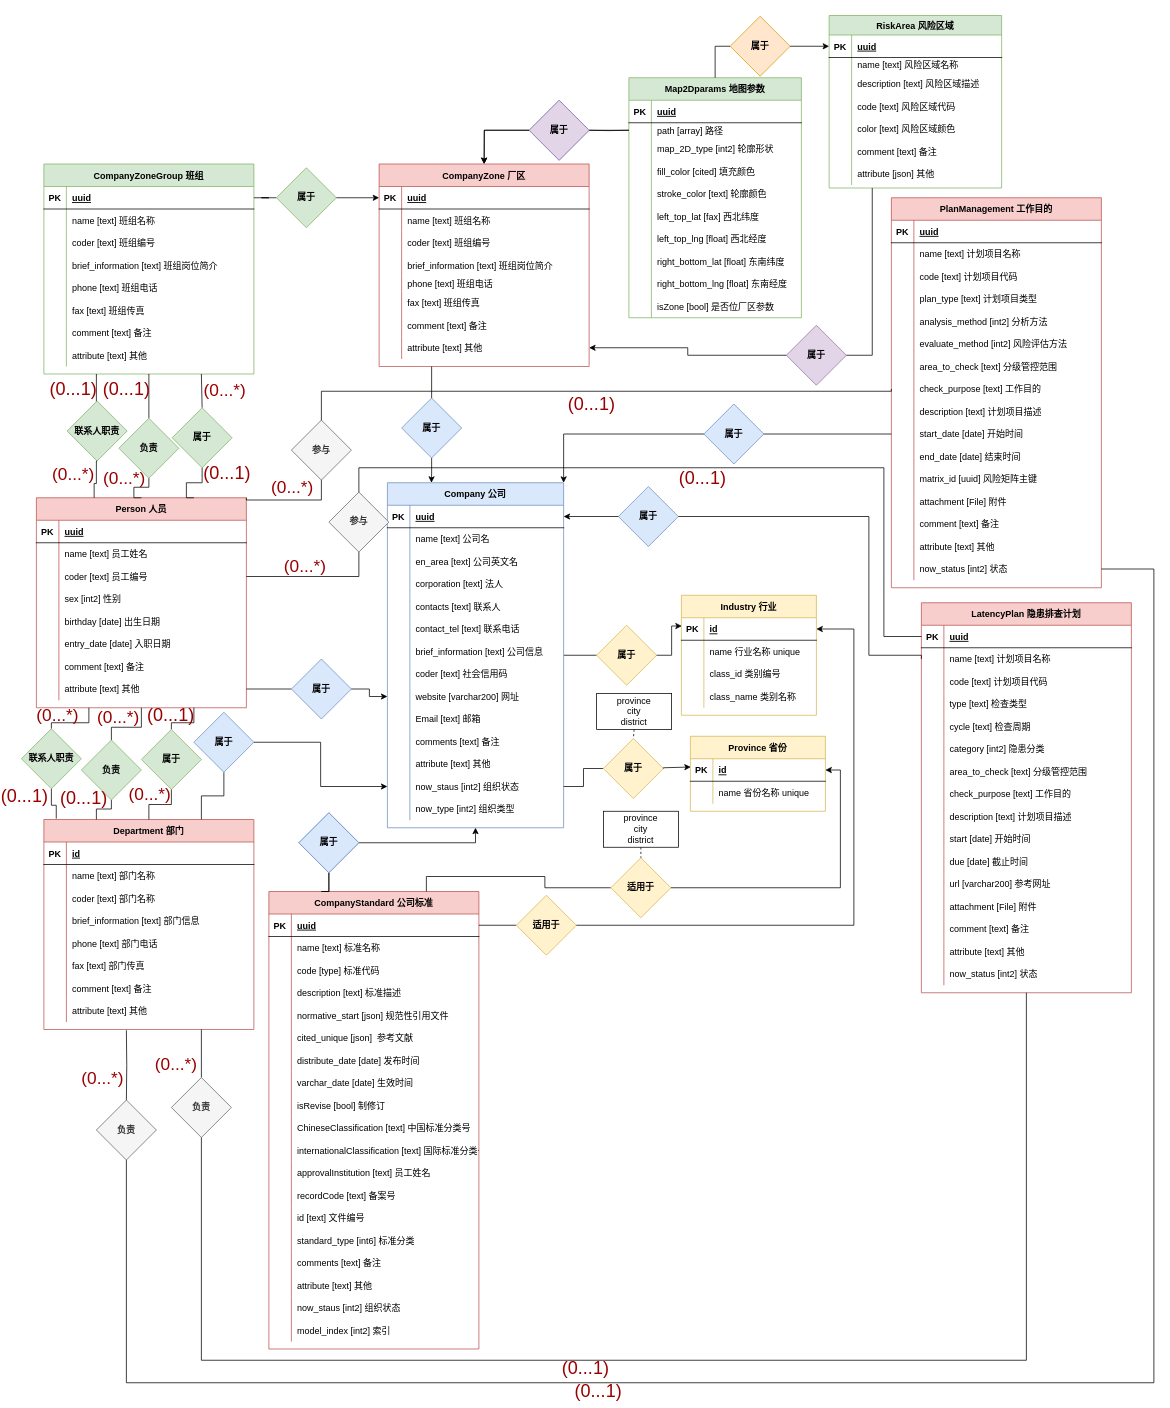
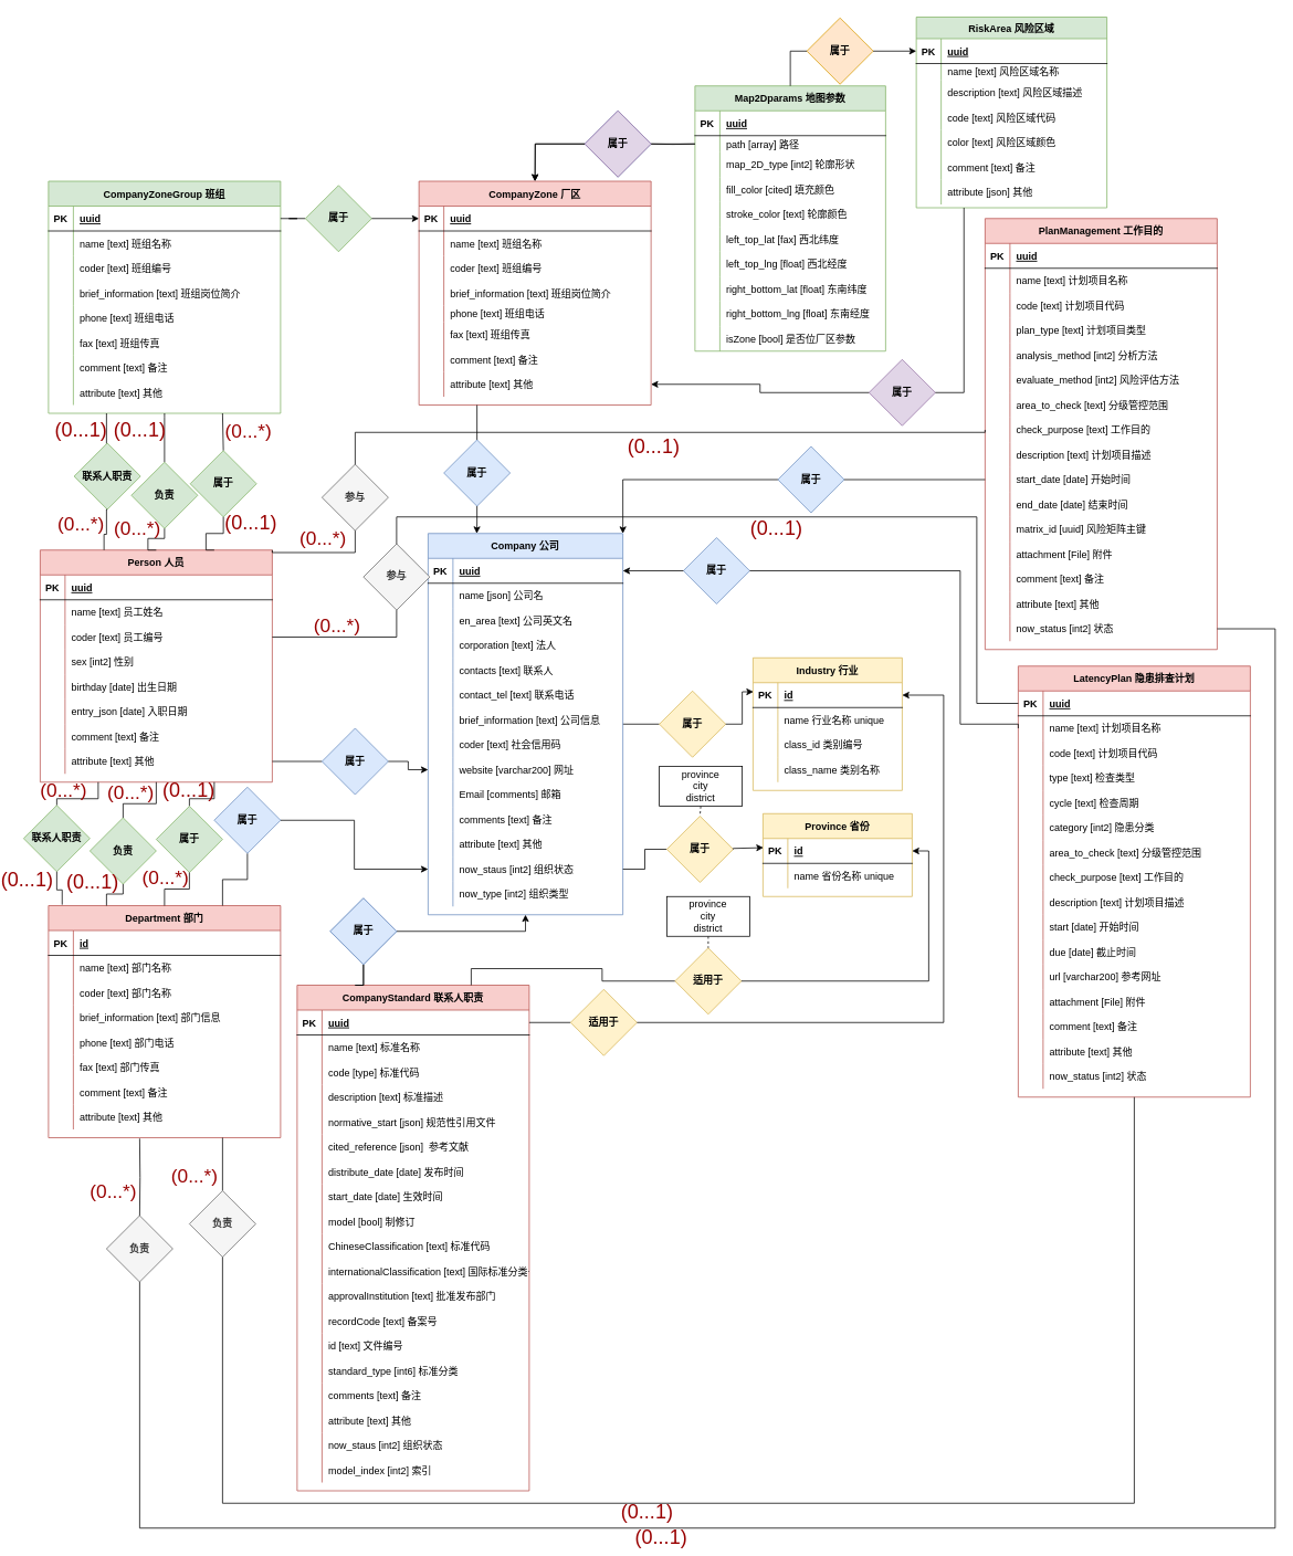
- <mxCell id="9" value="name [text] 公司名" style="shape=partialRectangle;connectable=0;fillColor=none;top=0;left=0;bottom=0;right=0;align=left;spacingLeft=6;overflow=hidden;" parent="7" vertex="1"><mxGeometry x="30" width="205" height="30" as="geometry"><mxRectangle width="205" height="30" as="alternateBounds" /></mxGeometry></mxCell>
+ <mxCell id="9" value="name [json] 公司名" style="shape=partialRectangle;connectable=0;fillColor=none;top=0;left=0;bottom=0;right=0;align=left;spacingLeft=6;overflow=hidden;" parent="7" vertex="1"><mxGeometry x="30" width="205" height="30" as="geometry"><mxRectangle width="205" height="30" as="alternateBounds" /></mxGeometry></mxCell>
- <mxCell id="190" value="entry_date [date] 入职日期" style="shape=partialRectangle;connectable=0;fillColor=none;top=0;left=0;bottom=0;right=0;align=left;spacingLeft=6;overflow=hidden;" parent="188" vertex="1"><mxGeometry x="30" width="250" height="30" as="geometry"><mxRectangle width="250" height="30" as="alternateBounds" /></mxGeometry></mxCell>
+ <mxCell id="190" value="entry_json [date] 入职日期" style="shape=partialRectangle;connectable=0;fillColor=none;top=0;left=0;bottom=0;right=0;align=left;spacingLeft=6;overflow=hidden;" parent="188" vertex="1"><mxGeometry x="30" width="250" height="30" as="geometry"><mxRectangle width="250" height="30" as="alternateBounds" /></mxGeometry></mxCell>
- <mxCell id="33" value="Email [text] 邮箱" style="shape=partialRectangle;connectable=0;fillColor=none;top=0;left=0;bottom=0;right=0;align=left;spacingLeft=6;overflow=hidden;" parent="31" vertex="1"><mxGeometry x="30" width="205" height="30" as="geometry"><mxRectangle width="205" height="30" as="alternateBounds" /></mxGeometry></mxCell>
+ <mxCell id="33" value="Email [comments] 邮箱" style="shape=partialRectangle;connectable=0;fillColor=none;top=0;left=0;bottom=0;right=0;align=left;spacingLeft=6;overflow=hidden;" parent="31" vertex="1"><mxGeometry x="30" width="205" height="30" as="geometry"><mxRectangle width="205" height="30" as="alternateBounds" /></mxGeometry></mxCell>
- <mxCell id="73" value="CompanyStandard 公司标准" style="shape=table;startSize=30;container=1;collapsible=1;childLayout=tableLayout;fixedRows=1;rowLines=0;fontStyle=1;align=center;resizeLast=1;fillColor=#f8cecc;strokeColor=#b85450;" parent="1" vertex="1"><mxGeometry x="350" y="1188" width="280" height="610" as="geometry"><mxRectangle x="585" y="220" width="80" height="30" as="alternateBounds" /></mxGeometry></mxCell>
+ <mxCell id="73" value="CompanyStandard 联系人职责" style="shape=table;startSize=30;container=1;collapsible=1;childLayout=tableLayout;fixedRows=1;rowLines=0;fontStyle=1;align=center;resizeLast=1;fillColor=#f8cecc;strokeColor=#b85450;" parent="1" vertex="1"><mxGeometry x="350" y="1188" width="280" height="610" as="geometry"><mxRectangle x="585" y="220" width="80" height="30" as="alternateBounds" /></mxGeometry></mxCell>
- <mxCell id="91" value="cited_unique [json]  参考文献" style="shape=partialRectangle;connectable=0;fillColor=none;top=0;left=0;bottom=0;right=0;align=left;spacingLeft=6;overflow=hidden;" parent="89" vertex="1"><mxGeometry x="30" width="250" height="30" as="geometry"><mxRectangle width="250" height="30" as="alternateBounds" /></mxGeometry></mxCell>
+ <mxCell id="91" value="cited_reference [json]  参考文献" style="shape=partialRectangle;connectable=0;fillColor=none;top=0;left=0;bottom=0;right=0;align=left;spacingLeft=6;overflow=hidden;" parent="89" vertex="1"><mxGeometry x="30" width="250" height="30" as="geometry"><mxRectangle width="250" height="30" as="alternateBounds" /></mxGeometry></mxCell>
- <mxCell id="97" value="varchar_date [date] 生效时间" style="shape=partialRectangle;connectable=0;fillColor=none;top=0;left=0;bottom=0;right=0;align=left;spacingLeft=6;overflow=hidden;" parent="95" vertex="1"><mxGeometry x="30" width="250" height="30" as="geometry"><mxRectangle width="250" height="30" as="alternateBounds" /></mxGeometry></mxCell>
+ <mxCell id="97" value="start_date [date] 生效时间" style="shape=partialRectangle;connectable=0;fillColor=none;top=0;left=0;bottom=0;right=0;align=left;spacingLeft=6;overflow=hidden;" parent="95" vertex="1"><mxGeometry x="30" width="250" height="30" as="geometry"><mxRectangle width="250" height="30" as="alternateBounds" /></mxGeometry></mxCell>
- <mxCell id="100" value="isRevise [bool] 制修订" style="shape=partialRectangle;connectable=0;fillColor=none;top=0;left=0;bottom=0;right=0;align=left;spacingLeft=6;overflow=hidden;" parent="98" vertex="1"><mxGeometry x="30" width="250" height="30" as="geometry"><mxRectangle width="250" height="30" as="alternateBounds" /></mxGeometry></mxCell>
+ <mxCell id="100" value="model [bool] 制修订" style="shape=partialRectangle;connectable=0;fillColor=none;top=0;left=0;bottom=0;right=0;align=left;spacingLeft=6;overflow=hidden;" parent="98" vertex="1"><mxGeometry x="30" width="250" height="30" as="geometry"><mxRectangle width="250" height="30" as="alternateBounds" /></mxGeometry></mxCell>
- <mxCell id="103" value="ChineseClassification [text] 中国标准分类号" style="shape=partialRectangle;connectable=0;fillColor=none;top=0;left=0;bottom=0;right=0;align=left;spacingLeft=6;overflow=hidden;" parent="101" vertex="1"><mxGeometry x="30" width="250" height="30" as="geometry"><mxRectangle width="250" height="30" as="alternateBounds" /></mxGeometry></mxCell>
+ <mxCell id="103" value="ChineseClassification [text] 标准代码" style="shape=partialRectangle;connectable=0;fillColor=none;top=0;left=0;bottom=0;right=0;align=left;spacingLeft=6;overflow=hidden;" parent="101" vertex="1"><mxGeometry x="30" width="250" height="30" as="geometry"><mxRectangle width="250" height="30" as="alternateBounds" /></mxGeometry></mxCell>
- <mxCell id="109" value="approvalInstitution [text] 员工姓名" style="shape=partialRectangle;connectable=0;fillColor=none;top=0;left=0;bottom=0;right=0;align=left;spacingLeft=6;overflow=hidden;" parent="107" vertex="1"><mxGeometry x="30" width="250" height="30" as="geometry"><mxRectangle width="250" height="30" as="alternateBounds" /></mxGeometry></mxCell>
+ <mxCell id="109" value="approvalInstitution [text] 批准发布部门" style="shape=partialRectangle;connectable=0;fillColor=none;top=0;left=0;bottom=0;right=0;align=left;spacingLeft=6;overflow=hidden;" parent="107" vertex="1"><mxGeometry x="30" width="250" height="30" as="geometry"><mxRectangle width="250" height="30" as="alternateBounds" /></mxGeometry></mxCell>
